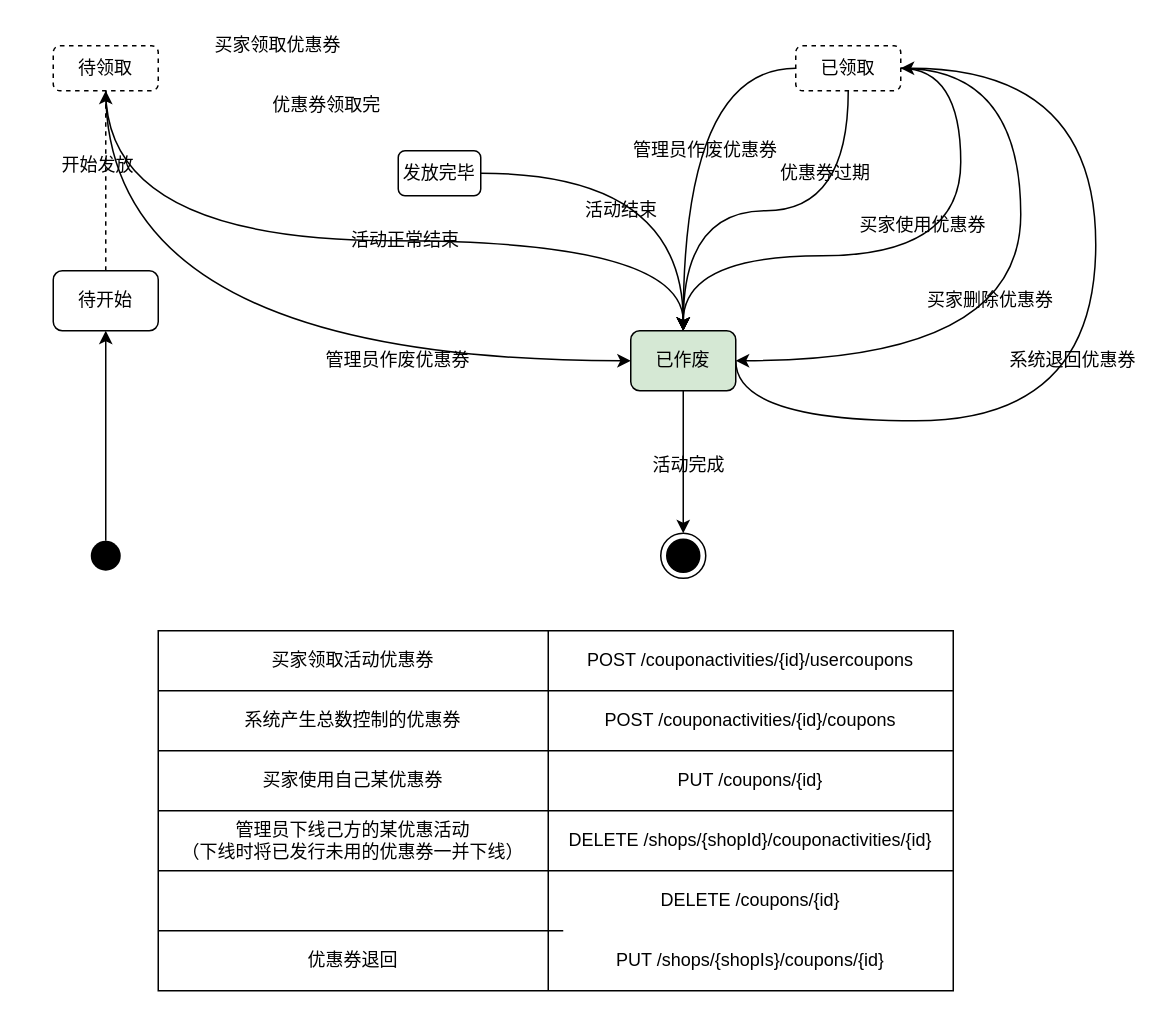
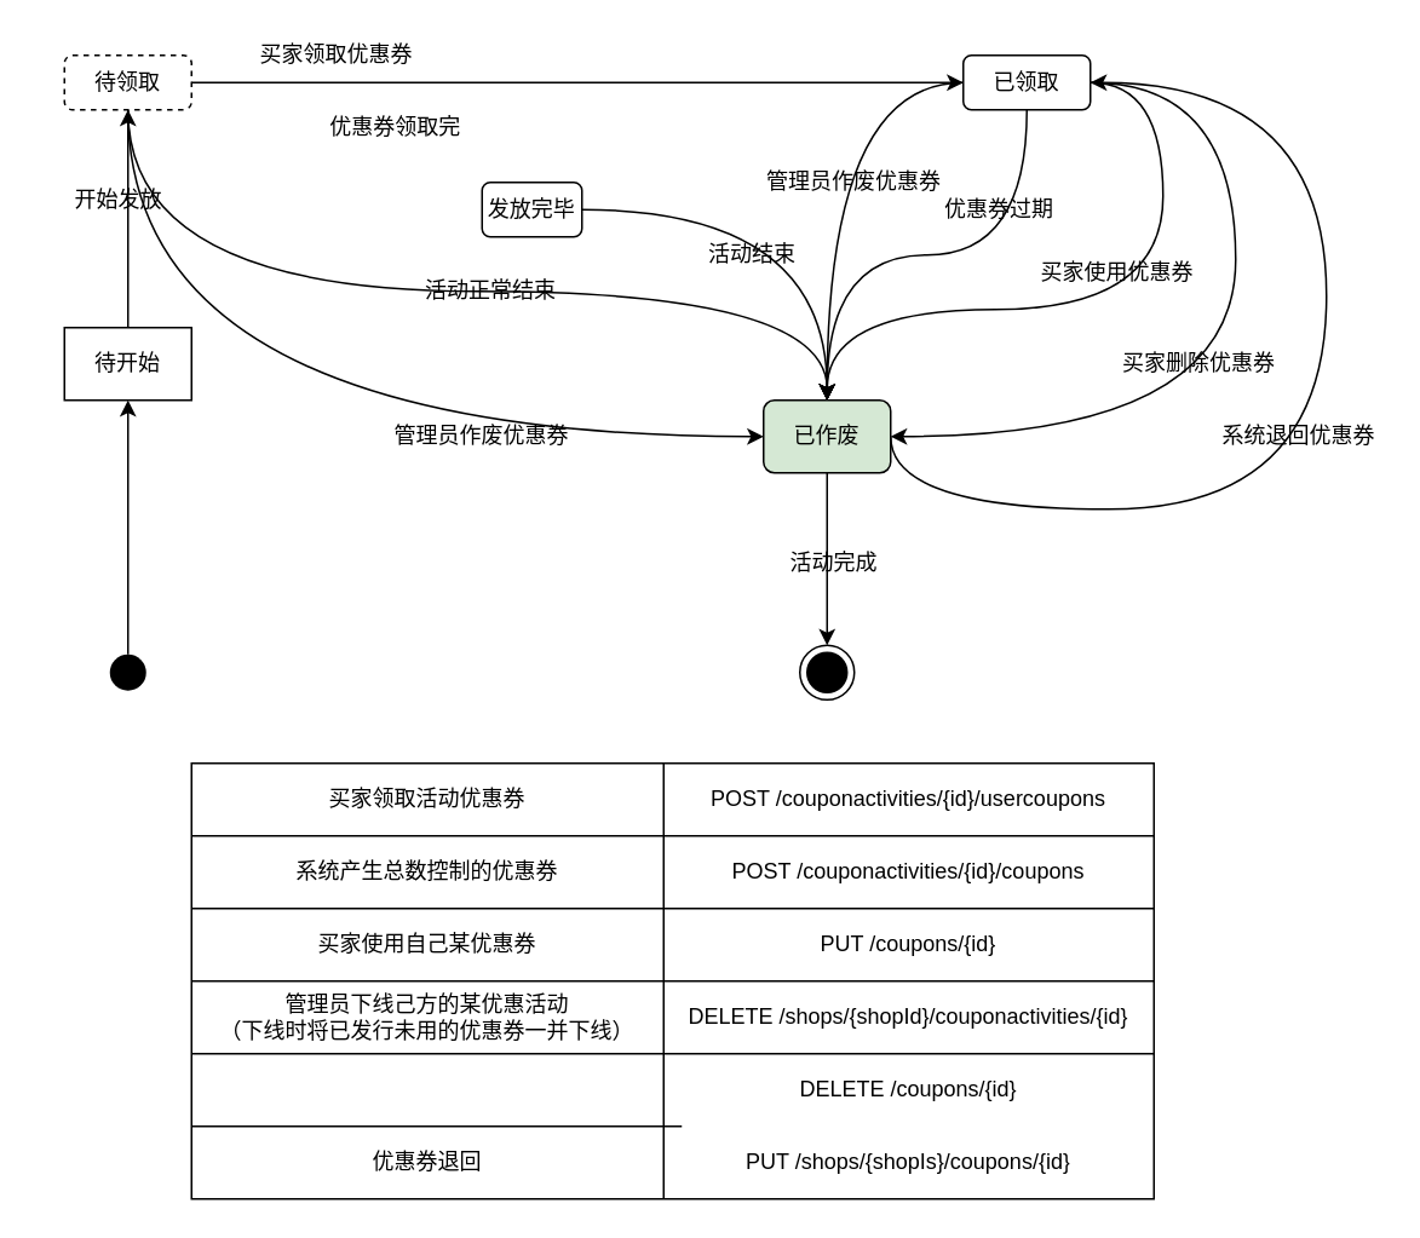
+ <mxCell id="6" style="edgeStyle=orthogonalEdgeStyle;curved=1;rounded=0;orthogonalLoop=1;jettySize=auto;html=1;exitX=1;exitY=0.5;exitDx=0;exitDy=0;" edge="1" parent="1" source="9" target="14"><mxGeometry relative="1" as="geometry" /></mxCell>
- <mxCell id="14" value="已领取" style="rounded=1;whiteSpace=wrap;html=1;dashed=1;" vertex="1" parent="1"><mxGeometry x="530" y="30" width="70" height="30" as="geometry" /></mxCell>
+ <mxCell id="14" value="已领取" style="rounded=1;whiteSpace=wrap;html=1;" vertex="1" parent="1"><mxGeometry x="530" y="30" width="70" height="30" as="geometry" /></mxCell>
- <mxCell id="4" style="edgeStyle=orthogonalEdgeStyle;rounded=0;orthogonalLoop=1;jettySize=auto;html=1;exitX=0.5;exitY=0;exitDx=0;exitDy=0;dashed=1;" edge="1" parent="1" source="5" target="9"><mxGeometry relative="1" as="geometry" /></mxCell>
+ <mxCell id="4" style="edgeStyle=orthogonalEdgeStyle;rounded=0;orthogonalLoop=1;jettySize=auto;html=1;exitX=0.5;exitY=0;exitDx=0;exitDy=0;" edge="1" parent="1" source="5" target="9"><mxGeometry relative="1" as="geometry" /></mxCell>
- <mxCell id="5" value="待开始" style="rounded=1;whiteSpace=wrap;html=1;" vertex="1" parent="1"><mxGeometry x="35" y="180" width="70" height="40" as="geometry" /></mxCell>
+ <mxCell id="5" value="待开始" style="whiteSpace=wrap;html=1;rounded=0;" vertex="1" parent="1"><mxGeometry x="35" y="180" width="70" height="40" as="geometry" /></mxCell>
